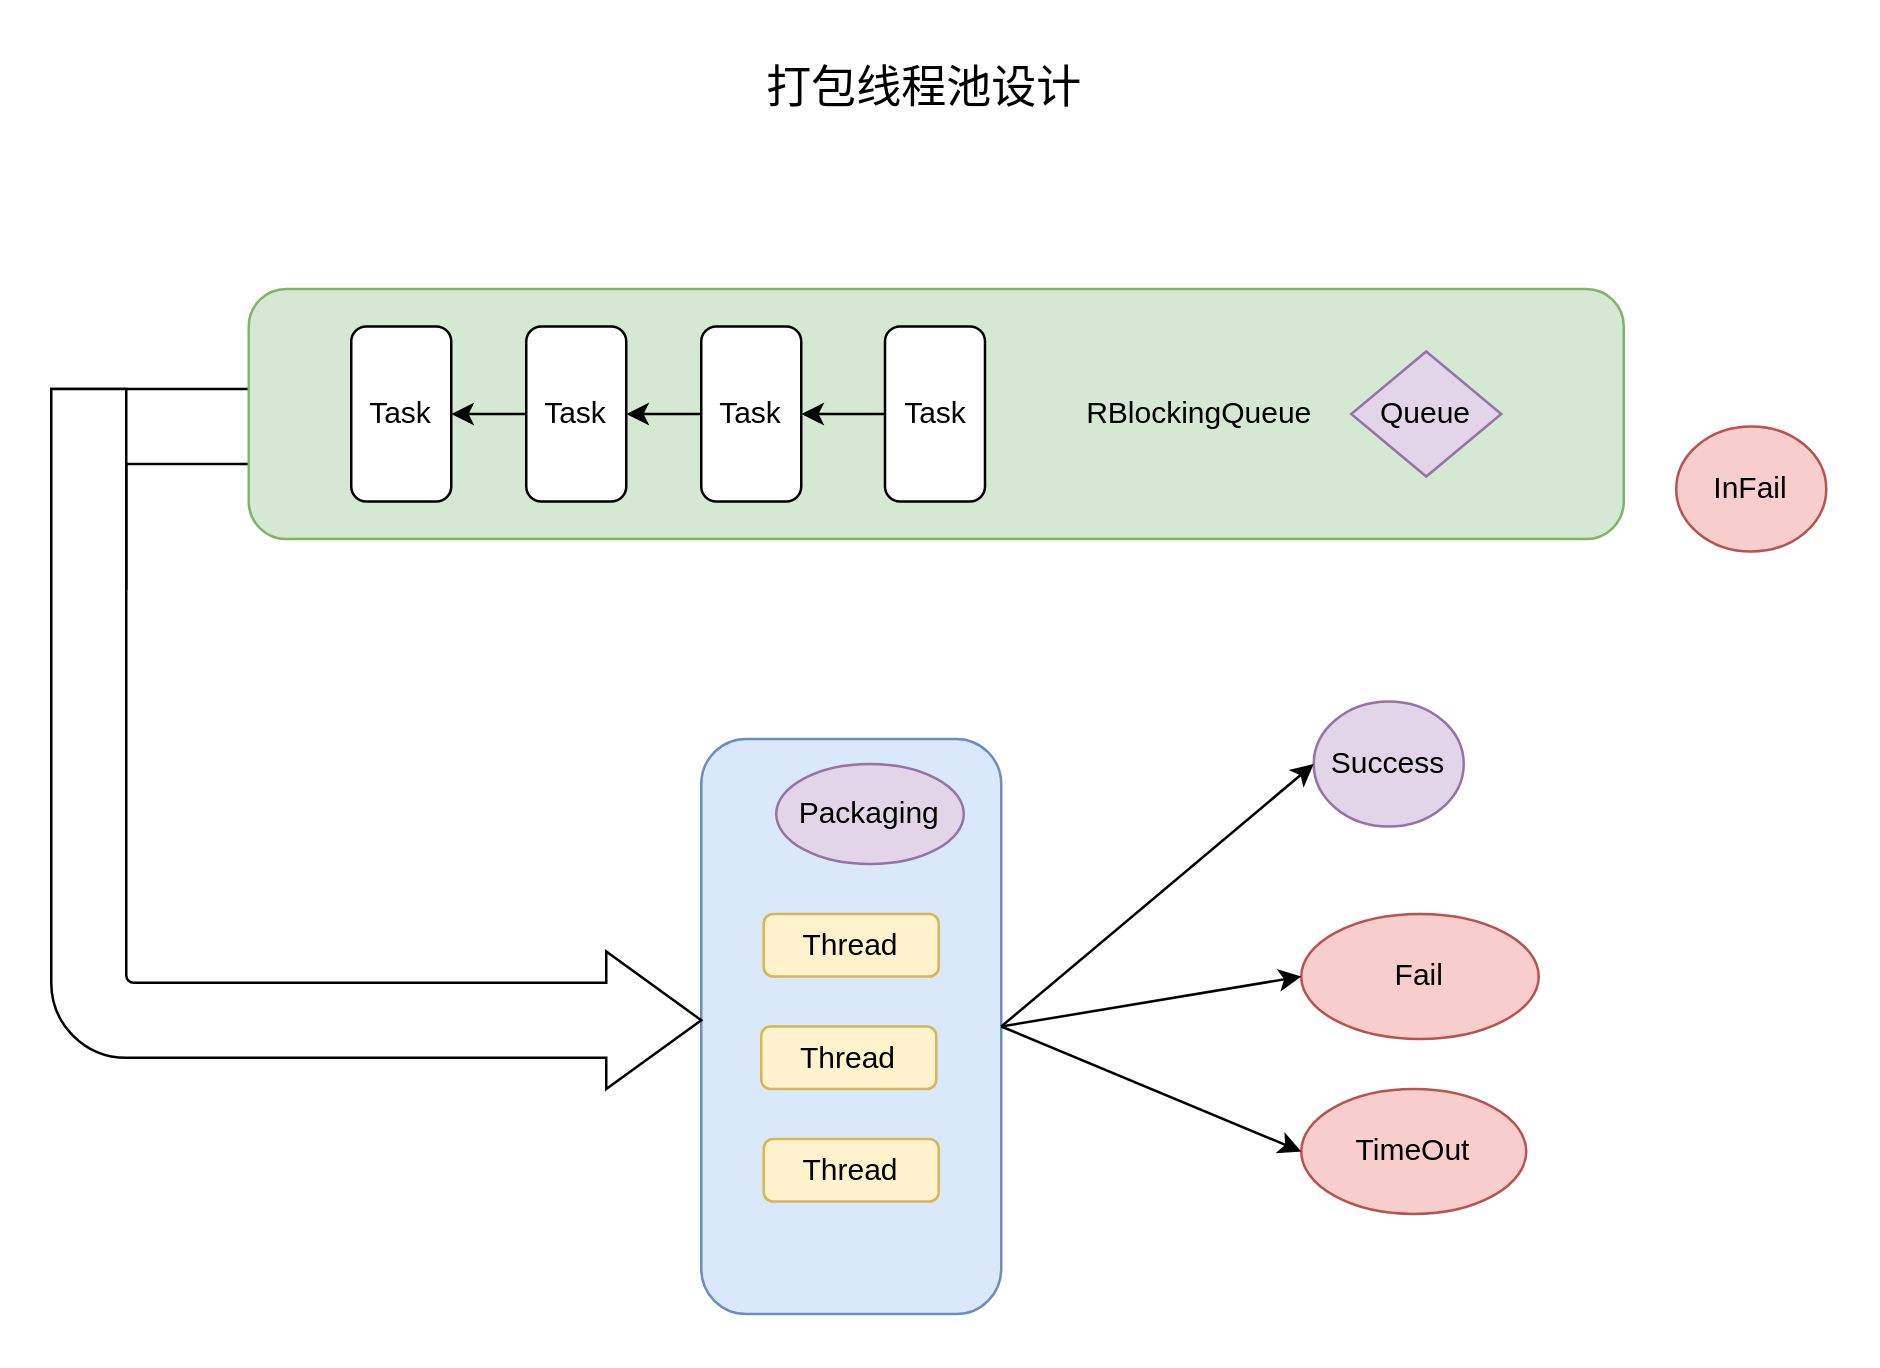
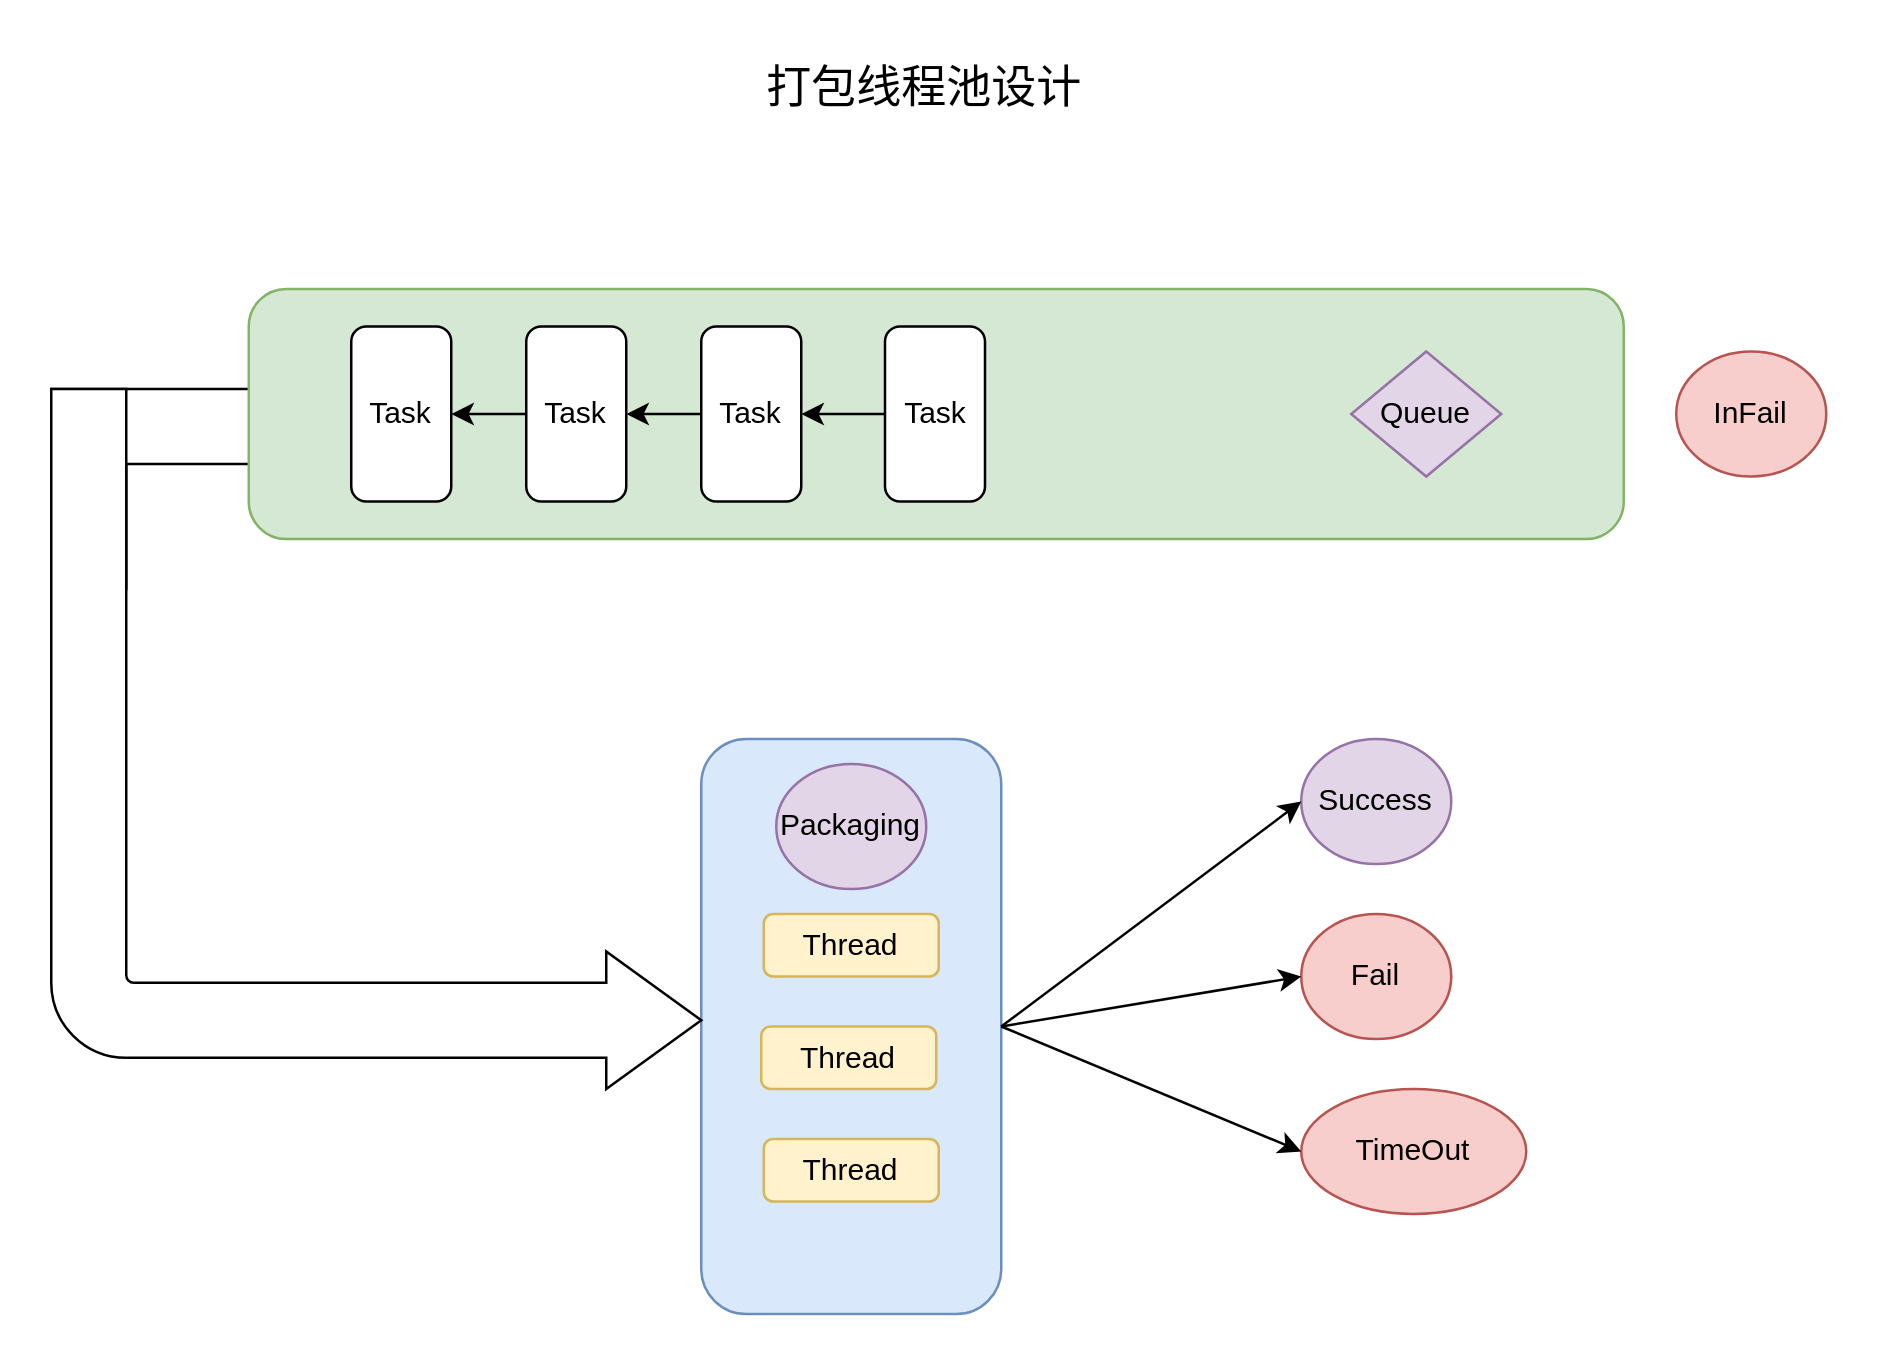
- <mxCell id="4" value="RBlockingQueue" style="text;html=1;align=center;verticalAlign=middle;resizable=0;points=[];autosize=1;" parent="1" vertex="1"><mxGeometry x="424" y="155" width="110" height="20" as="geometry" /></mxCell>
- <mxCell id="25" value="InFail" style="ellipse;whiteSpace=wrap;html=1;rounded=1;shadow=0;strokeColor=#b85450;fillColor=#f8cecc;" parent="1" vertex="1"><mxGeometry x="670" y="170" width="60" height="50" as="geometry" /></mxCell>
+ <mxCell id="25" value="InFail" style="ellipse;whiteSpace=wrap;html=1;rounded=1;shadow=0;strokeColor=#b85450;fillColor=#f8cecc;" parent="1" vertex="1"><mxGeometry x="670" y="140" width="60" height="50" as="geometry" /></mxCell>
- <mxCell id="17" value="Success" style="ellipse;whiteSpace=wrap;html=1;rounded=1;shadow=0;strokeColor=#9673a6;fillColor=#e1d5e7;" parent="1" vertex="1"><mxGeometry x="525" y="280" width="60" height="50" as="geometry" /></mxCell>
+ <mxCell id="17" value="Success" style="ellipse;whiteSpace=wrap;html=1;rounded=1;shadow=0;strokeColor=#9673a6;fillColor=#e1d5e7;" parent="1" vertex="1"><mxGeometry x="520" y="295" width="60" height="50" as="geometry" /></mxCell>
- <mxCell id="24" value="Packaging" style="ellipse;whiteSpace=wrap;html=1;rounded=1;shadow=0;strokeColor=#9673a6;fillColor=#e1d5e7;" parent="1" vertex="1"><mxGeometry x="310" y="305" width="75" height="40" as="geometry" /></mxCell>
+ <mxCell id="24" value="Packaging" style="ellipse;whiteSpace=wrap;html=1;rounded=1;shadow=0;strokeColor=#9673a6;fillColor=#e1d5e7;" parent="1" vertex="1"><mxGeometry x="310" y="305" width="60" height="50" as="geometry" /></mxCell>
- <mxCell id="18" value="Fail" style="ellipse;whiteSpace=wrap;html=1;rounded=1;shadow=0;strokeColor=#b85450;fillColor=#f8cecc;" parent="1" vertex="1"><mxGeometry x="520" y="365" width="95" height="50" as="geometry" /></mxCell>
+ <mxCell id="18" value="Fail" style="ellipse;whiteSpace=wrap;html=1;rounded=1;shadow=0;strokeColor=#b85450;fillColor=#f8cecc;" parent="1" vertex="1"><mxGeometry x="520" y="365" width="60" height="50" as="geometry" /></mxCell>
